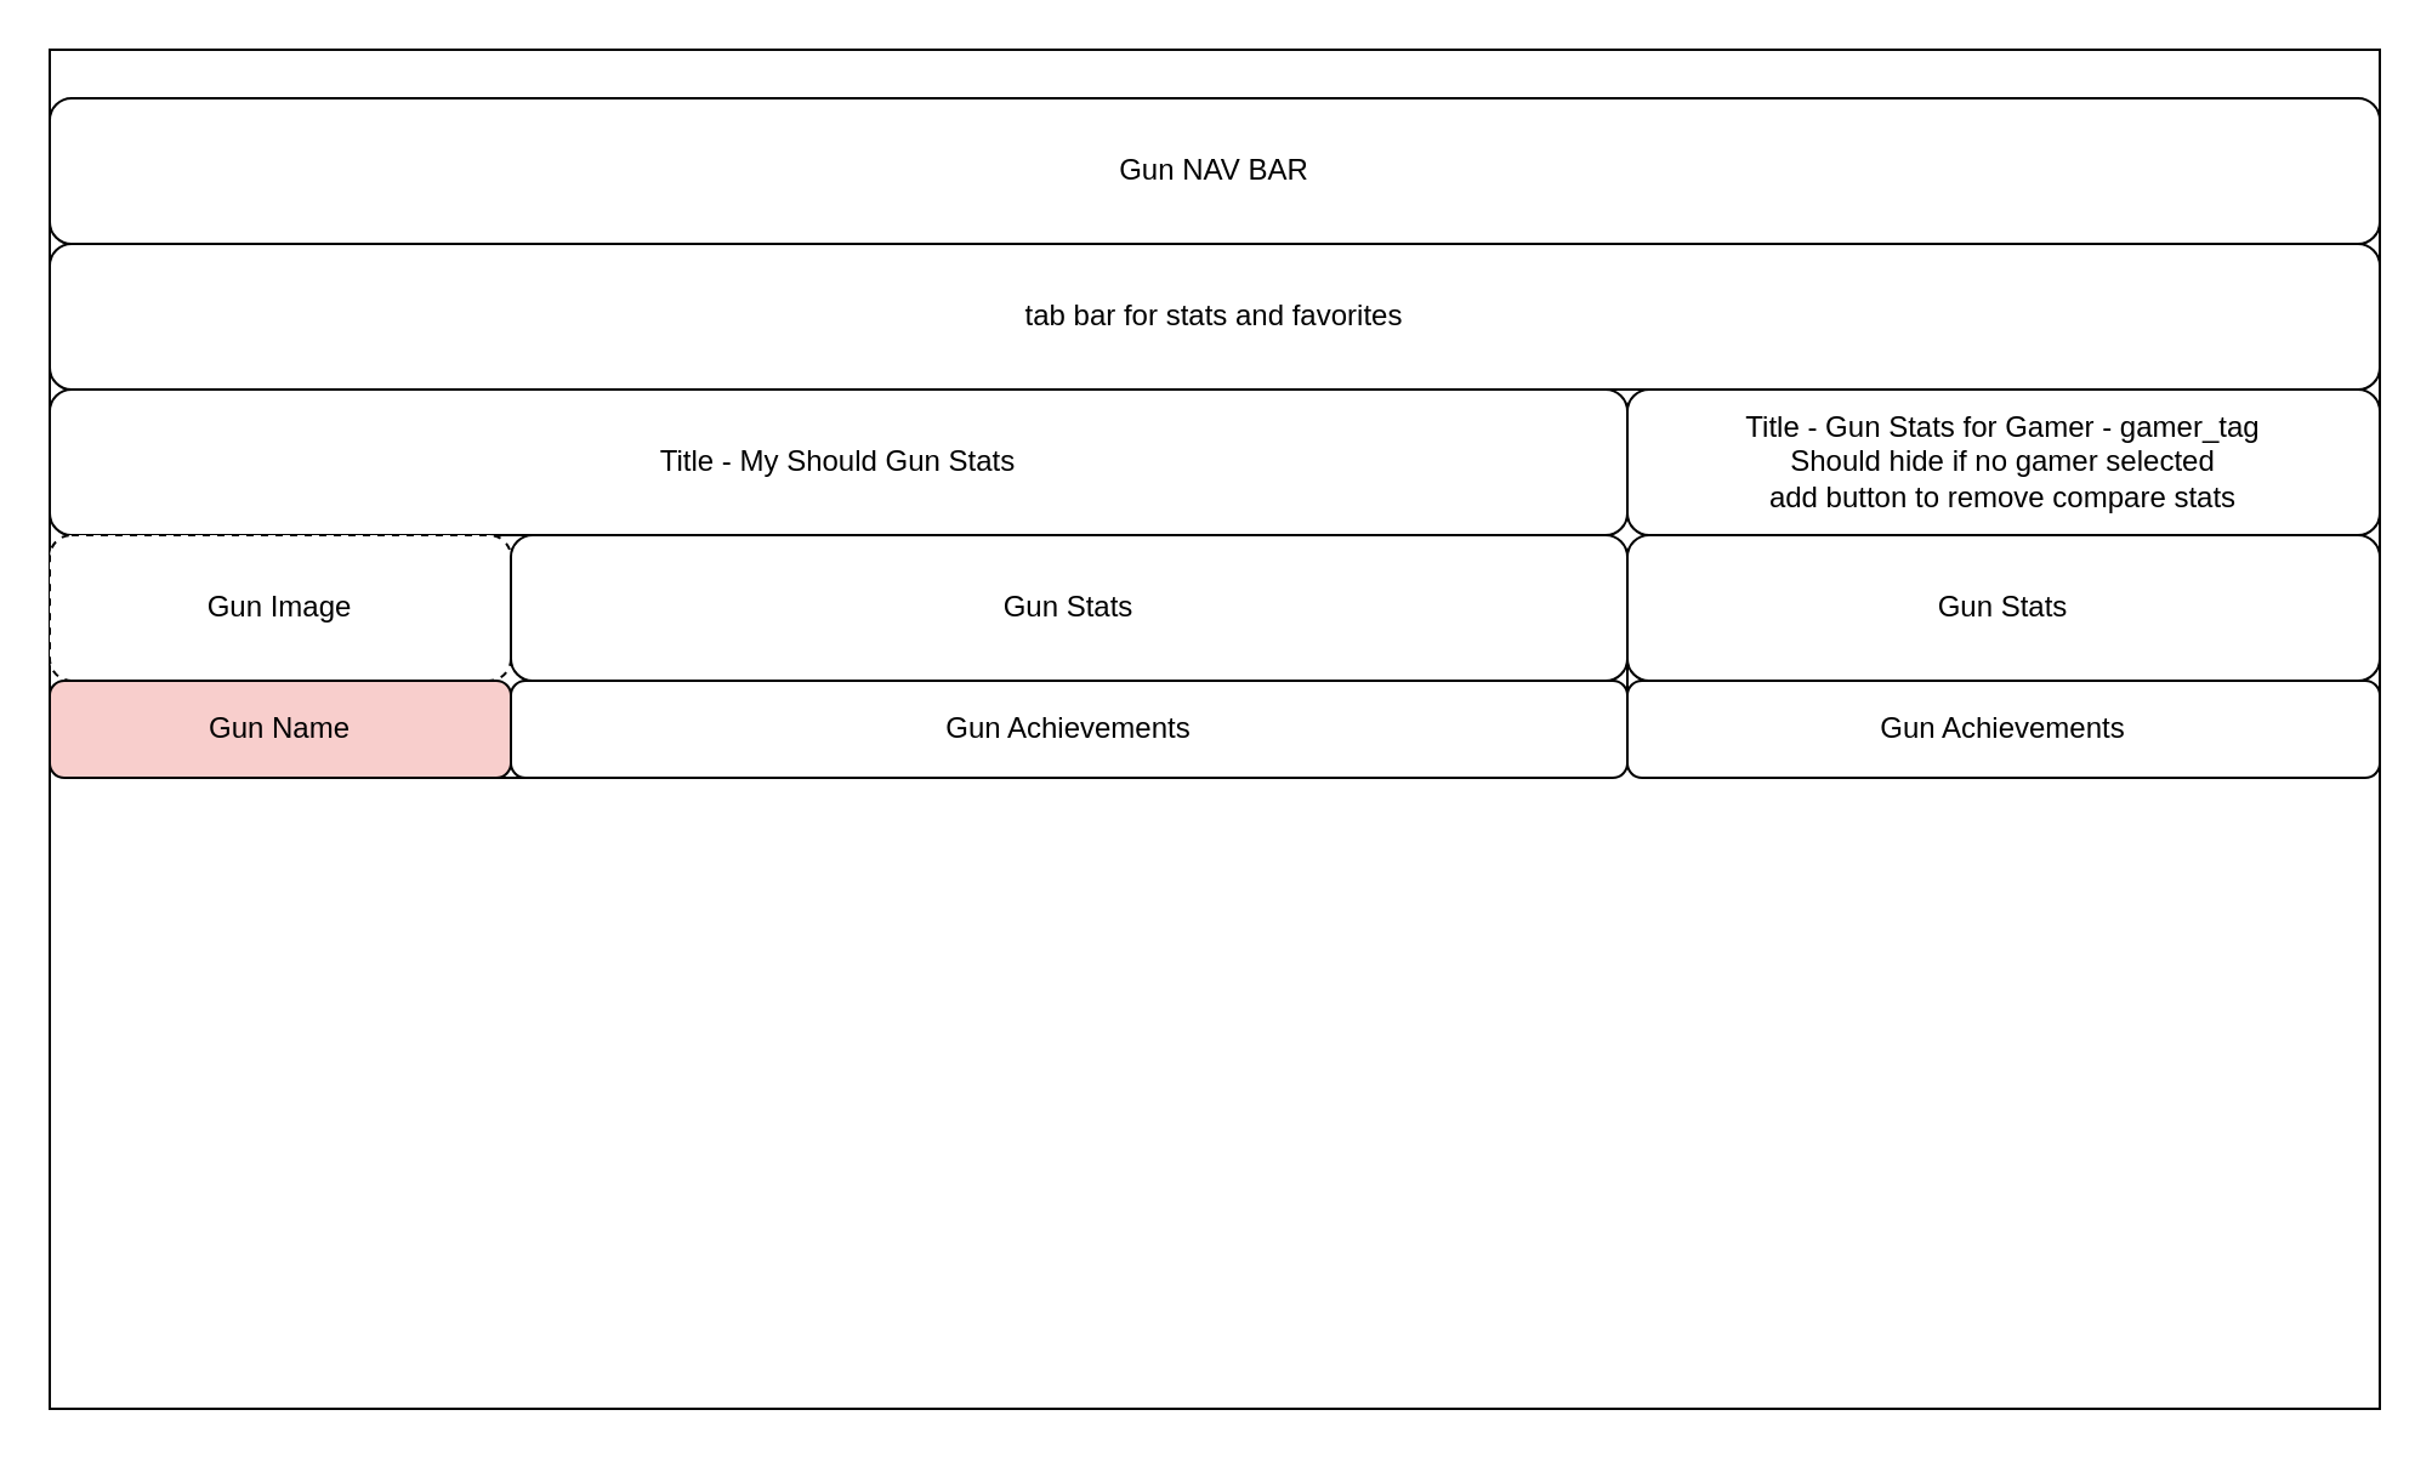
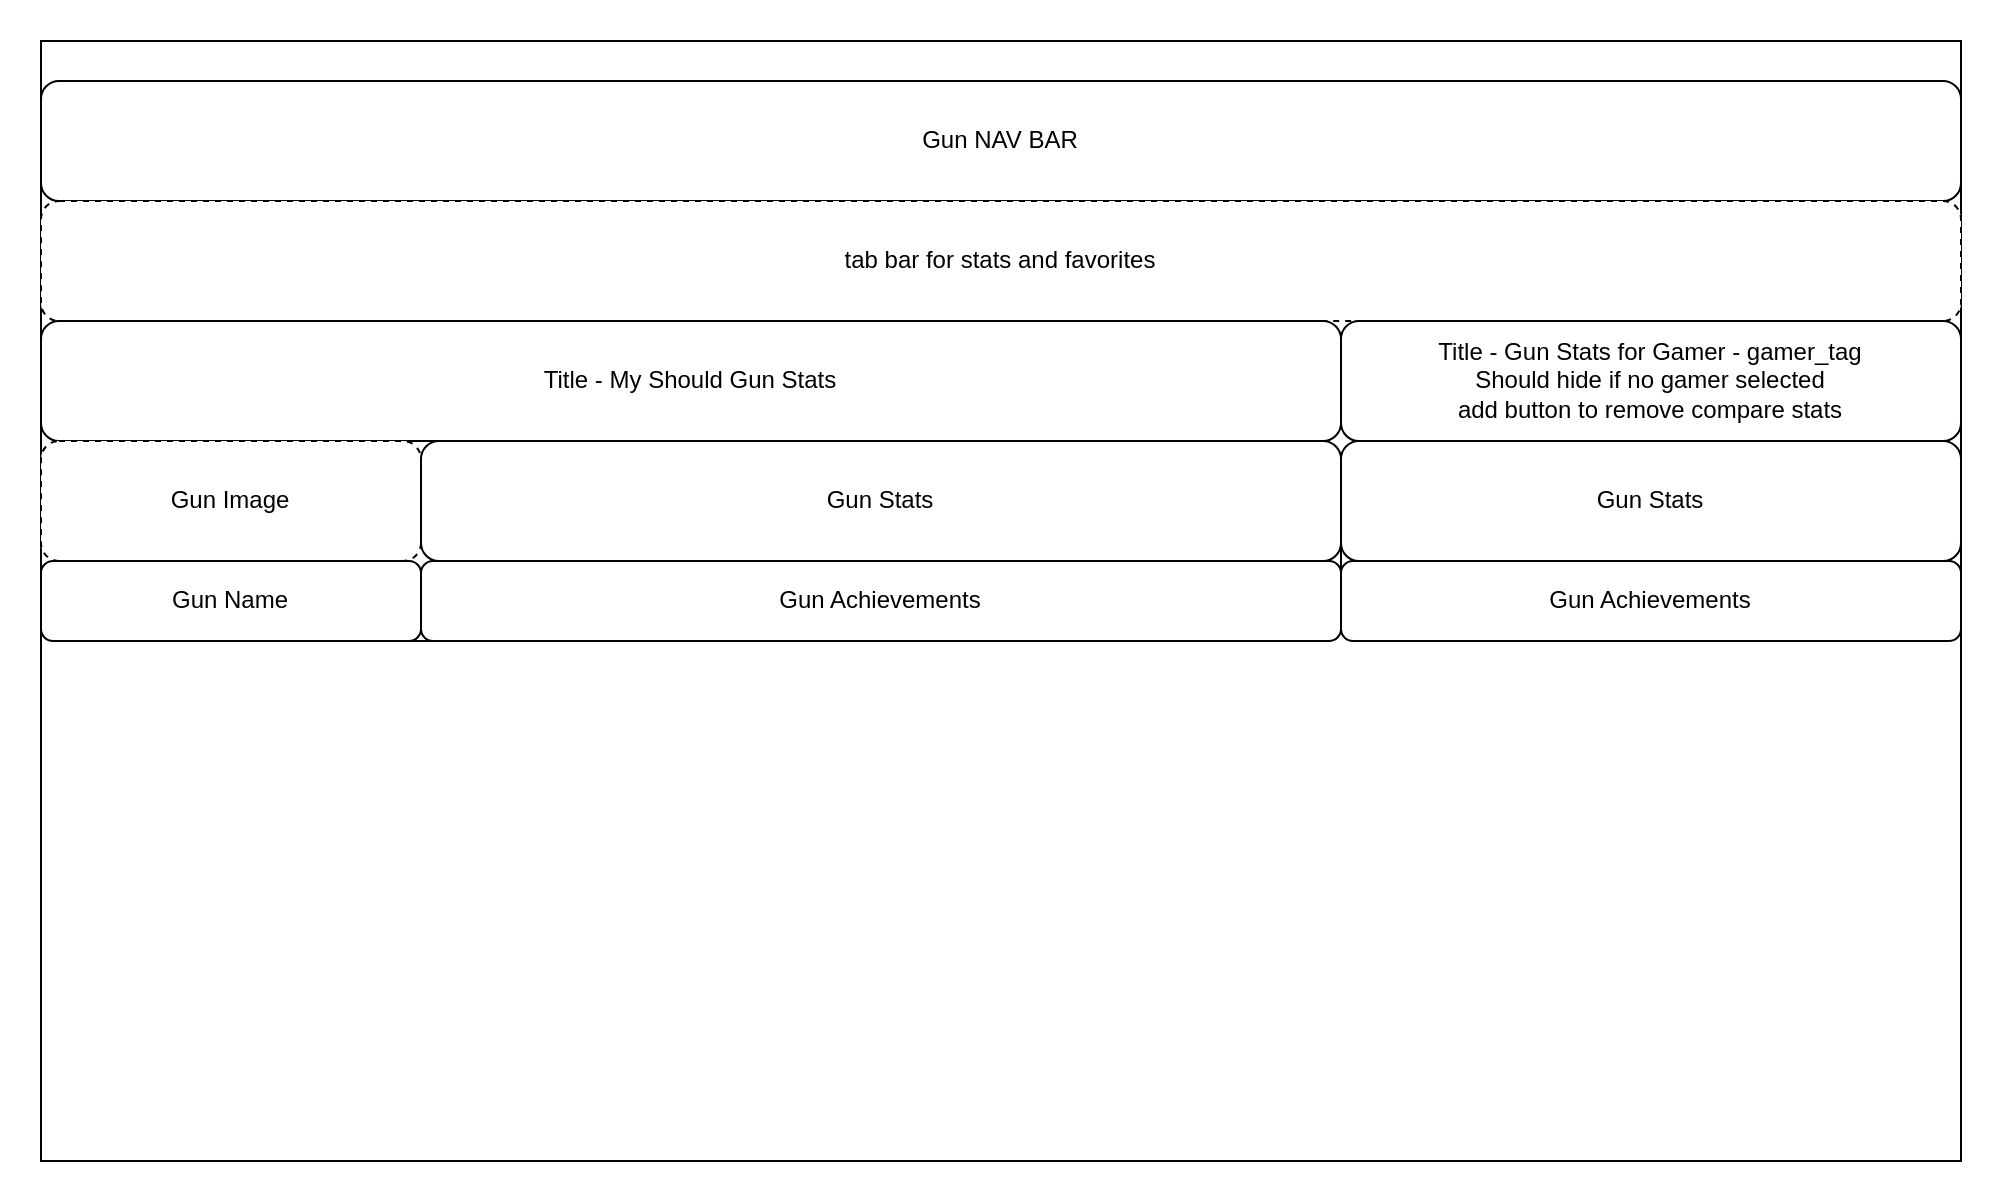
- <mxCell id="4" value="tab bar for stats and favorites" style="rounded=1;whiteSpace=wrap;html=1;" parent="1" vertex="1"><mxGeometry x="20" y="100" width="960" height="60" as="geometry" /></mxCell>
+ <mxCell id="4" value="tab bar for stats and favorites" style="rounded=1;whiteSpace=wrap;html=1;dashed=1;" parent="1" vertex="1"><mxGeometry x="20" y="100" width="960" height="60" as="geometry" /></mxCell>
- <mxCell id="10" value="Gun Name" style="rounded=1;whiteSpace=wrap;html=1;fillColor=#f8cecc;" parent="1" vertex="1"><mxGeometry x="20" y="280" width="190" height="40" as="geometry" /></mxCell>
+ <mxCell id="10" value="Gun Name" style="rounded=1;whiteSpace=wrap;html=1;" parent="1" vertex="1"><mxGeometry x="20" y="280" width="190" height="40" as="geometry" /></mxCell>
